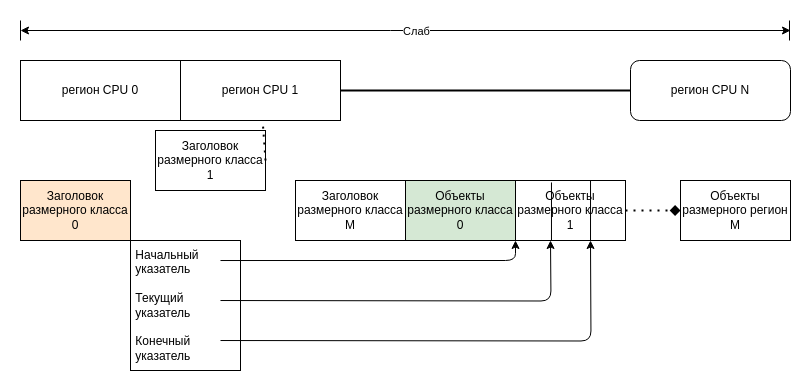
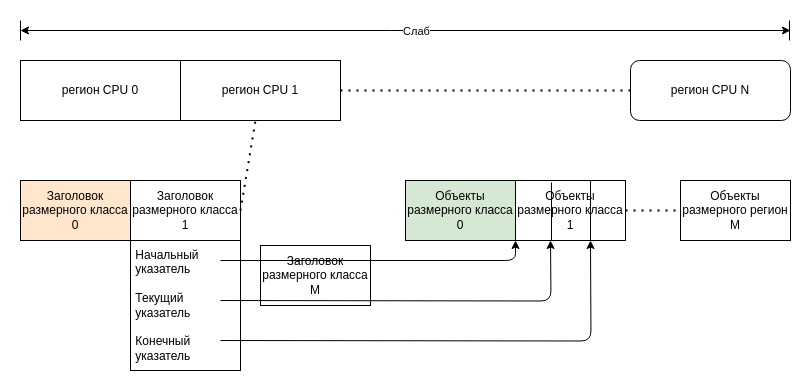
- <mxCell id="5" value="" style="endArrow=none;dashed=0;html=1;dashPattern=1 3;strokeWidth=2;exitX=1;exitY=0.5;exitDx=0;exitDy=0;entryX=0;entryY=0.5;entryDx=0;entryDy=0;" edge="1" parent="1" source="3" target="4"><mxGeometry width="50" height="50" relative="1" as="geometry"><mxPoint x="500" y="150" as="sourcePoint" /><mxPoint x="550" y="100" as="targetPoint" /></mxGeometry></mxCell>
+ <mxCell id="5" value="" style="endArrow=none;dashed=1;html=1;dashPattern=1 3;strokeWidth=2;exitX=1;exitY=0.5;exitDx=0;exitDy=0;entryX=0;entryY=0.5;entryDx=0;entryDy=0;" edge="1" parent="1" source="3" target="4"><mxGeometry width="50" height="50" relative="1" as="geometry"><mxPoint x="500" y="150" as="sourcePoint" /><mxPoint x="550" y="100" as="targetPoint" /></mxGeometry></mxCell>
- <mxCell id="9" value="Заголовок размерного класса 1" style="rounded=0;whiteSpace=wrap;html=1;" vertex="1" parent="1"><mxGeometry x="155" y="130" width="110" height="60" as="geometry" /></mxCell>
+ <mxCell id="9" value="Заголовок размерного класса 1" style="rounded=0;whiteSpace=wrap;html=1;" vertex="1" parent="1"><mxGeometry x="130" y="180" width="110" height="60" as="geometry" /></mxCell>
- <mxCell id="10" value="Заголовок размерного класса M" style="rounded=0;whiteSpace=wrap;html=1;" vertex="1" parent="1"><mxGeometry x="295" y="180" width="110" height="60" as="geometry" /></mxCell>
+ <mxCell id="10" value="Заголовок размерного класса M" style="rounded=0;whiteSpace=wrap;html=1;" vertex="1" parent="1"><mxGeometry x="260" y="245" width="110" height="60" as="geometry" /></mxCell>
- <mxCell id="15" value="" style="endArrow=diamond;dashed=1;html=1;dashPattern=1 3;strokeWidth=2;entryX=0;entryY=0.5;entryDx=0;entryDy=0;exitX=1;exitY=0.5;exitDx=0;exitDy=0;" edge="1" parent="1" source="12" target="13"><mxGeometry width="50" height="50" relative="1" as="geometry"><mxPoint x="600" y="310" as="sourcePoint" /><mxPoint x="650" y="260" as="targetPoint" /></mxGeometry></mxCell>
+ <mxCell id="15" value="" style="endArrow=none;dashed=1;html=1;dashPattern=1 3;strokeWidth=2;entryX=0;entryY=0.5;entryDx=0;entryDy=0;exitX=1;exitY=0.5;exitDx=0;exitDy=0;" edge="1" parent="1" source="12" target="13"><mxGeometry width="50" height="50" relative="1" as="geometry"><mxPoint x="600" y="310" as="sourcePoint" /><mxPoint x="650" y="260" as="targetPoint" /></mxGeometry></mxCell>
